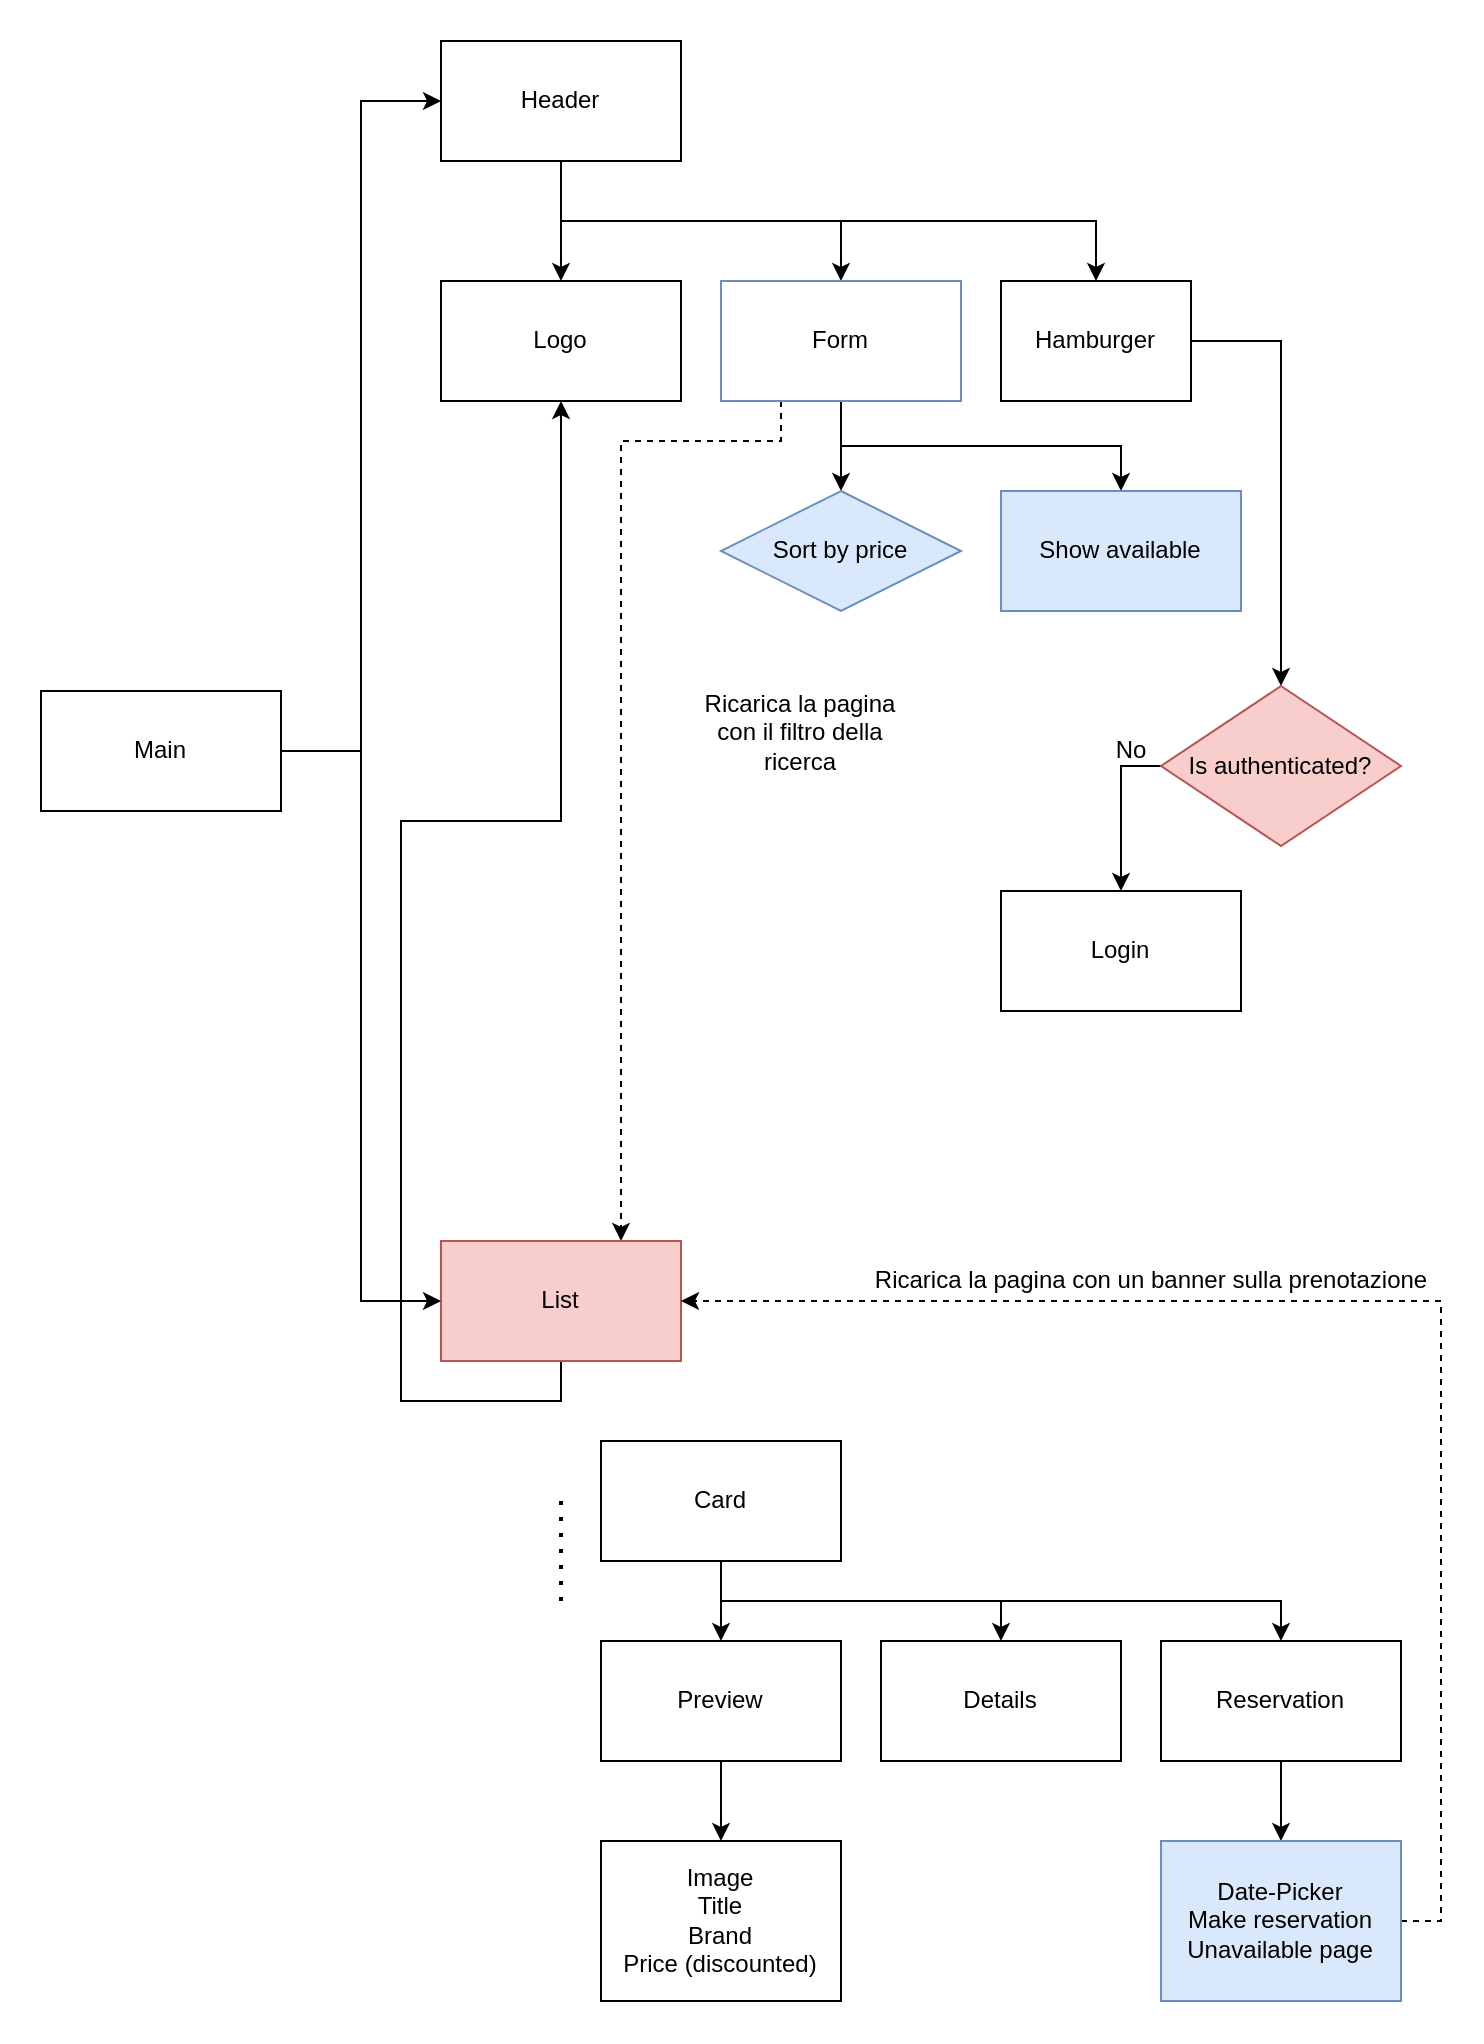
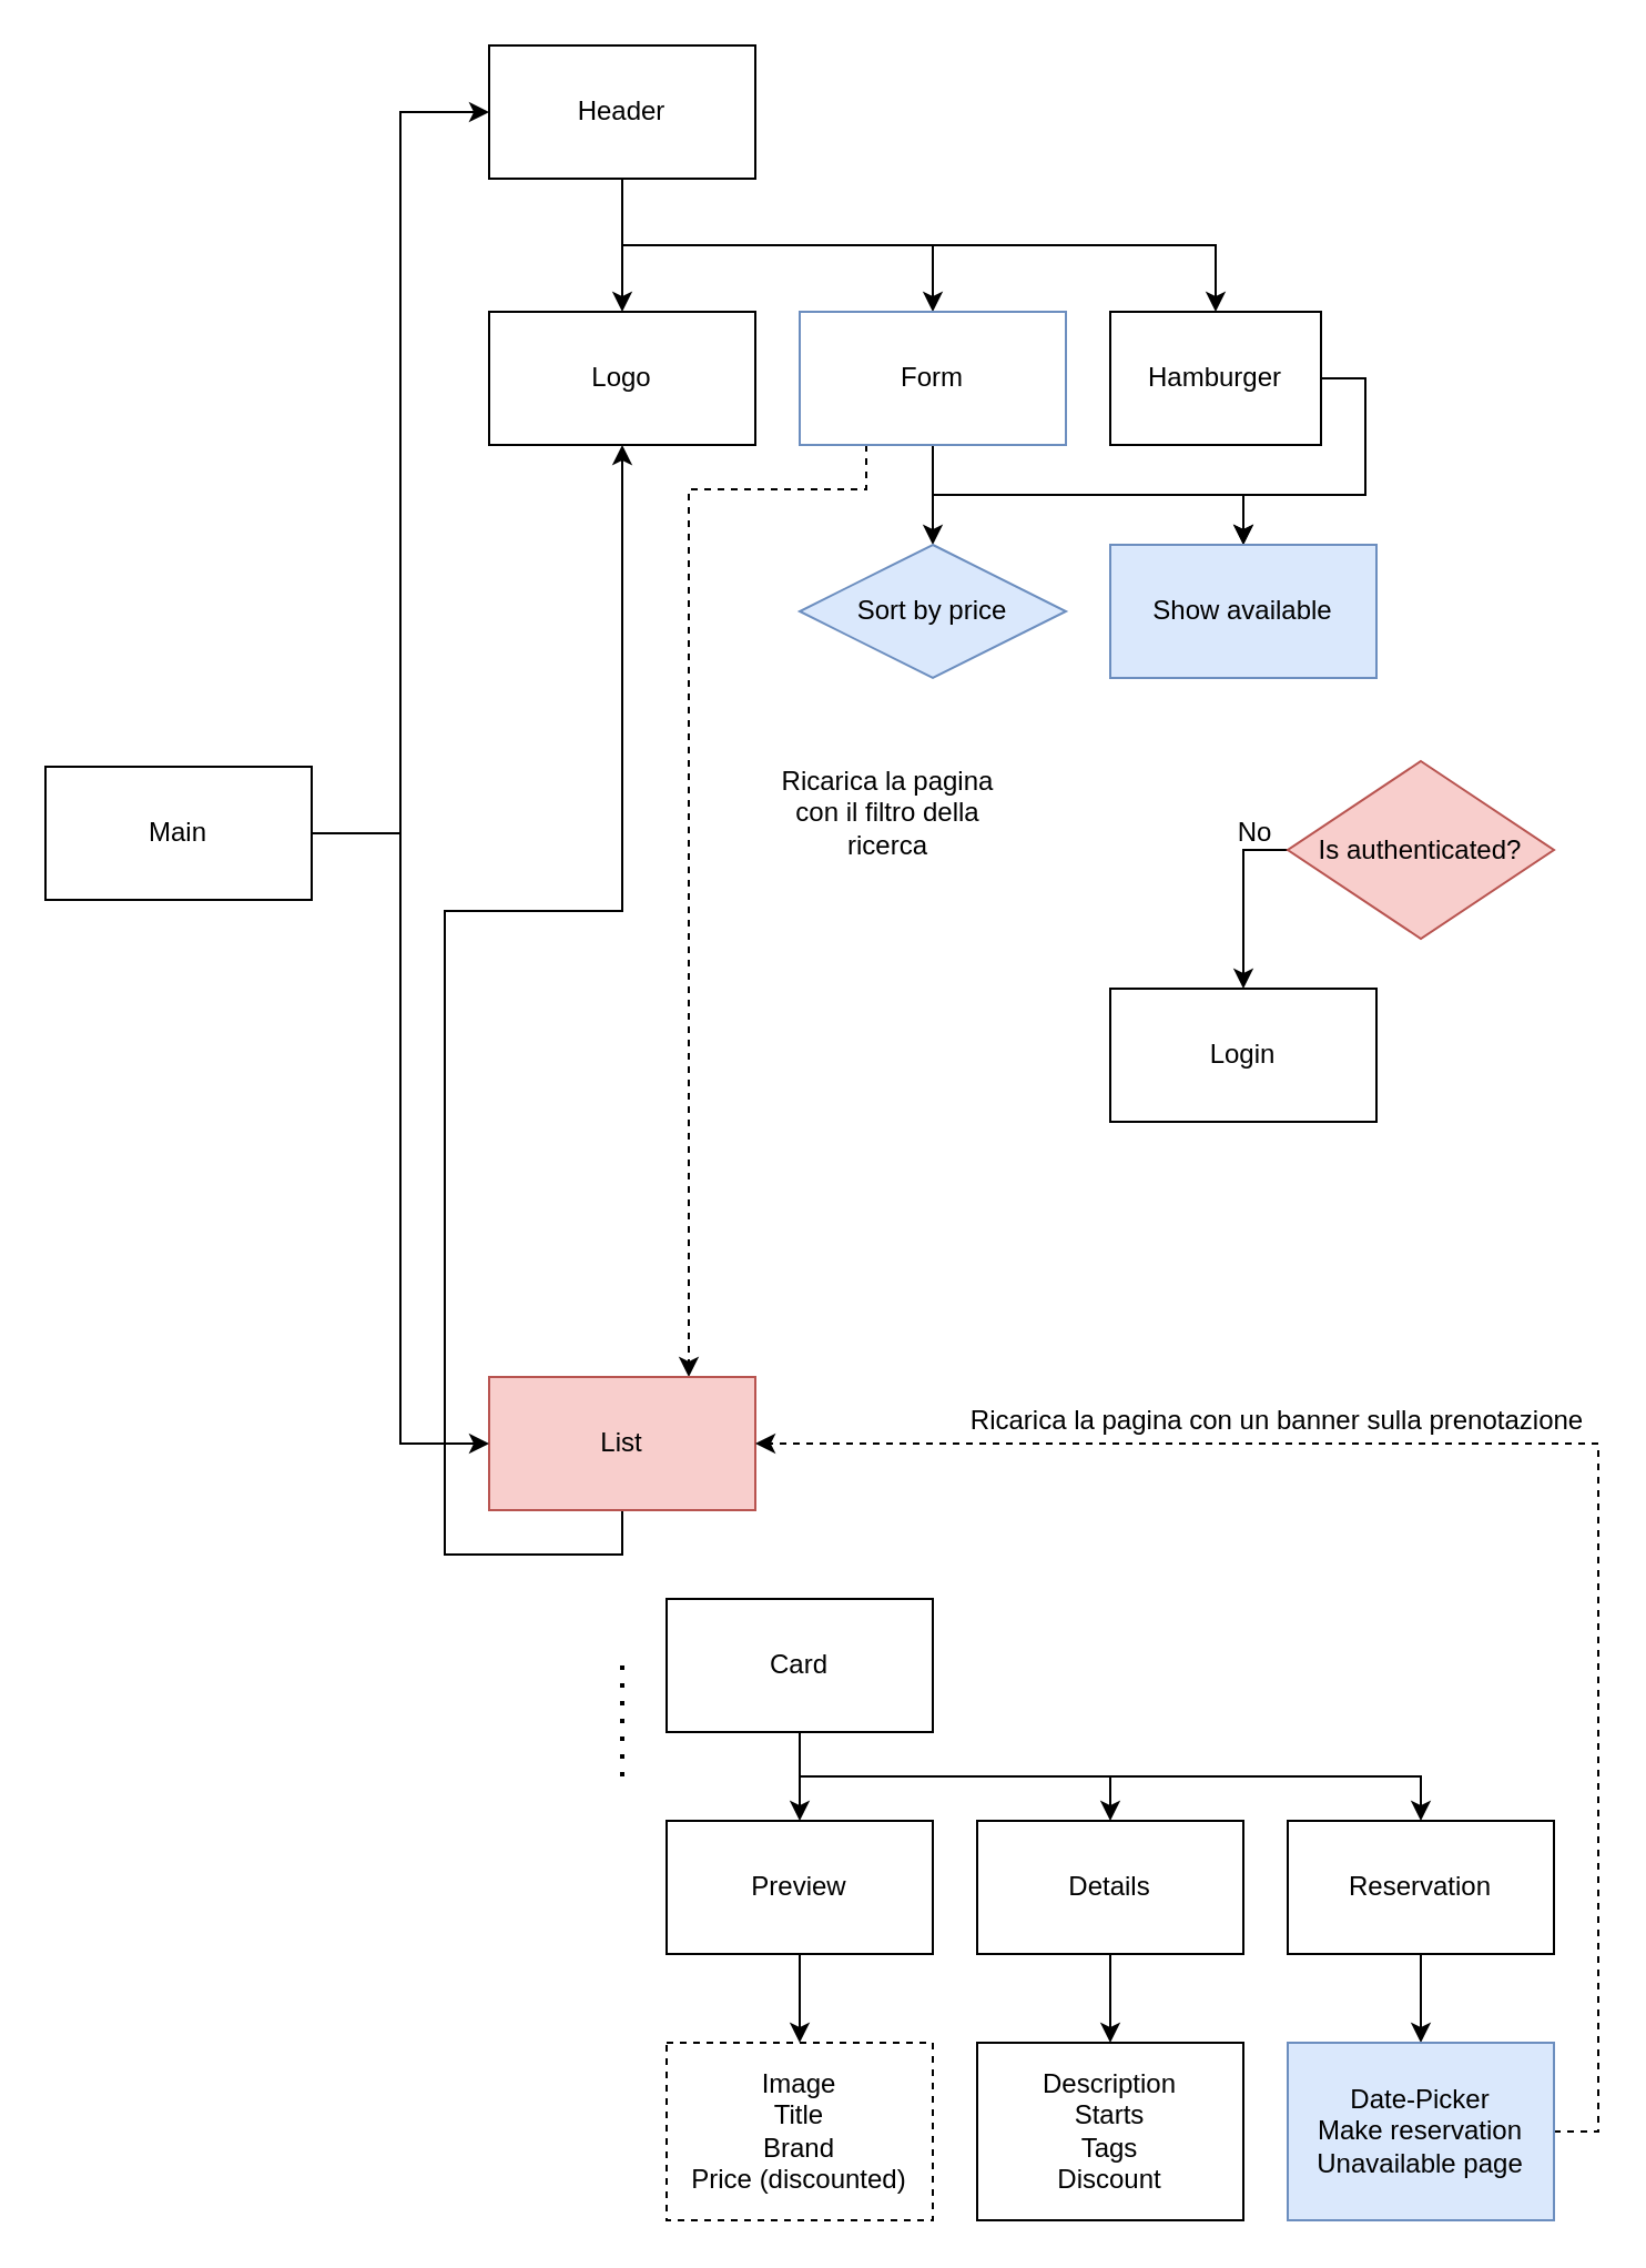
- <mxCell id="10" style="edgeStyle=orthogonalEdgeStyle;rounded=0;orthogonalLoop=1;jettySize=auto;html=1;exitX=1;exitY=0.5;exitDx=0;exitDy=0;entryX=0.5;entryY=0;entryDx=0;entryDy=0;" edge="1" parent="1" source="11" target="14"><mxGeometry relative="1" as="geometry"><mxPoint x="640" y="177.5" as="sourcePoint" /></mxGeometry></mxCell>
+ <mxCell id="10" style="edgeStyle=orthogonalEdgeStyle;rounded=0;orthogonalLoop=1;jettySize=auto;html=1;exitX=1;exitY=0.5;exitDx=0;exitDy=0;" edge="1" parent="1" source="11" target="39"><mxGeometry relative="1" as="geometry"><mxPoint x="640" y="177.5" as="sourcePoint" /></mxGeometry></mxCell>
+ <mxCell id="28" style="edgeStyle=orthogonalEdgeStyle;rounded=0;orthogonalLoop=1;jettySize=auto;html=1;exitX=0.5;exitY=1;exitDx=0;exitDy=0;entryX=0.5;entryY=0;entryDx=0;entryDy=0;" edge="1" parent="1" source="29" target="33"><mxGeometry relative="1" as="geometry" /></mxCell>
- <mxCell id="32" value="Image&lt;br&gt;Title&lt;br&gt;Brand&lt;br&gt;Price (discounted)" style="whiteSpace=wrap;html=1;" vertex="1" parent="1"><mxGeometry x="300" y="920" width="120" height="80" as="geometry" /></mxCell>
+ <mxCell id="32" value="Image&lt;br&gt;Title&lt;br&gt;Brand&lt;br&gt;Price (discounted)" style="whiteSpace=wrap;html=1;dashed=1;" vertex="1" parent="1"><mxGeometry x="300" y="920" width="120" height="80" as="geometry" /></mxCell>
+ <mxCell id="33" value="Description&lt;br&gt;Starts&lt;br&gt;Tags&lt;br&gt;Discount" style="whiteSpace=wrap;html=1;" vertex="1" parent="1"><mxGeometry x="440" y="920" width="120" height="80" as="geometry" /></mxCell>
